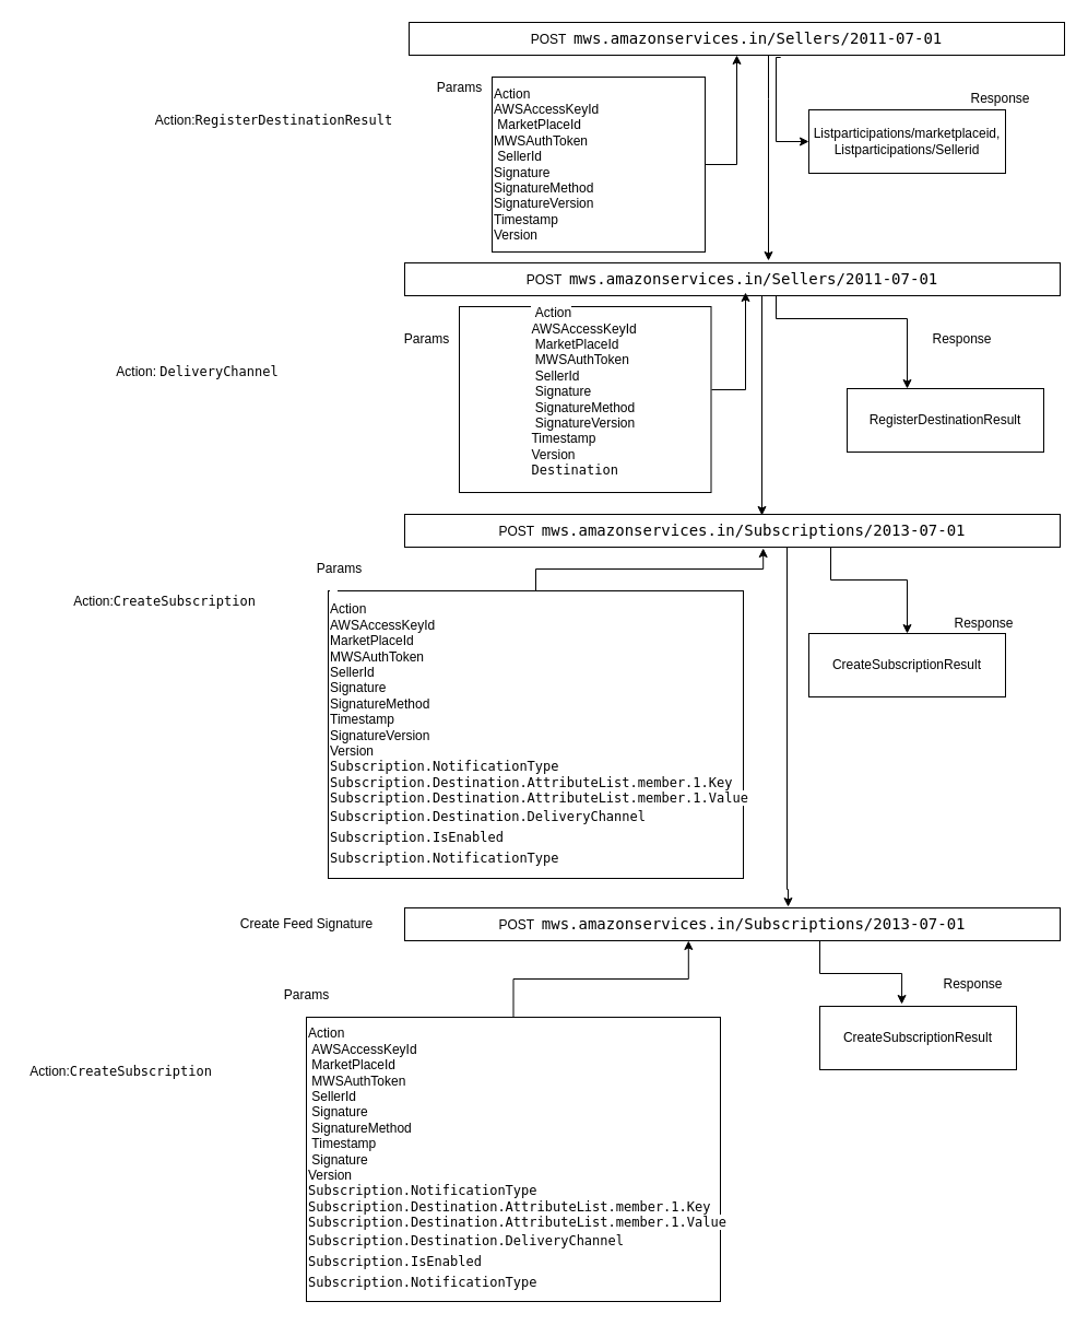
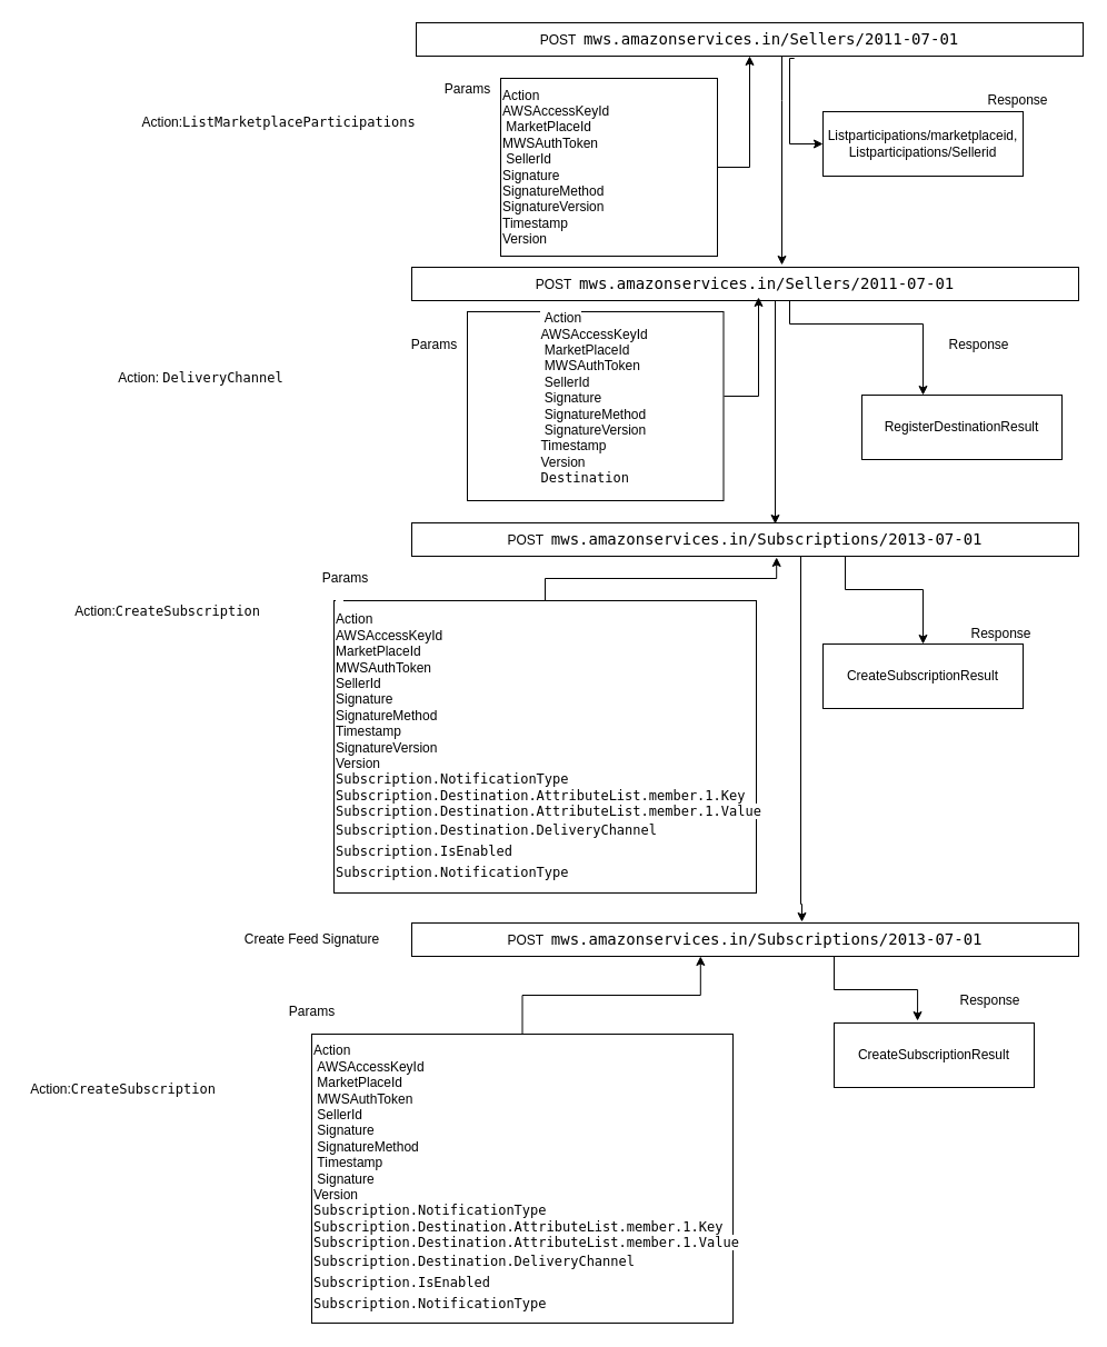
- <mxCell id="27" value="&lt;span style=&quot;background-color: rgb(255 , 255 , 255)&quot;&gt;Action:&lt;/span&gt;&lt;span style=&quot;font-family: &amp;#34;droid sans mono&amp;#34; , monospace , monospace , &amp;#34;droid sans fallback&amp;#34;&quot;&gt;RegisterDestinationResult&lt;/span&gt;" style="text;html=1;align=center;verticalAlign=middle;resizable=0;points=[];autosize=1;" vertex="1" parent="1"><mxGeometry x="120" y="100" width="260" height="20" as="geometry" /></mxCell>
+ <mxCell id="27" value="&lt;span style=&quot;background-color: rgb(255 , 255 , 255)&quot;&gt;Action:&lt;/span&gt;&lt;span style=&quot;font-family: &amp;#34;droid sans mono&amp;#34; , monospace , monospace , &amp;#34;droid sans fallback&amp;#34;&quot;&gt;ListMarketplaceParticipations&lt;/span&gt;" style="text;html=1;align=center;verticalAlign=middle;resizable=0;points=[];autosize=1;" vertex="1" parent="1"><mxGeometry x="120" y="100" width="260" height="20" as="geometry" /></mxCell>
